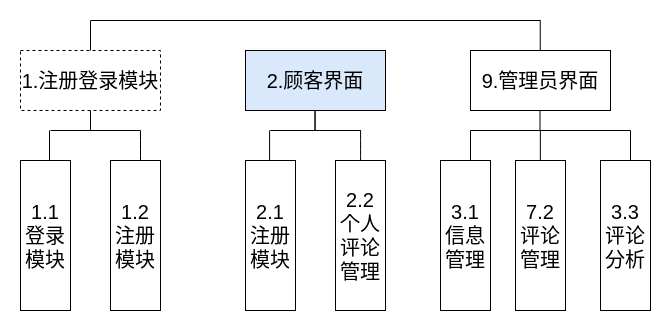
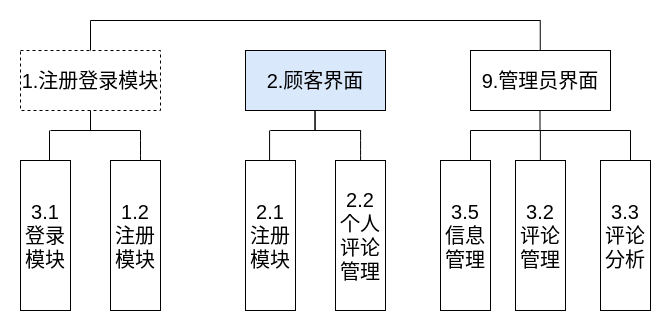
- <mxCell id="8" value="&lt;font style=&quot;font-size: 20px&quot;&gt;1.1 登录模块&lt;/font&gt;" style="rounded=0;whiteSpace=wrap;html=1;" vertex="1" parent="1"><mxGeometry x="20" y="160" width="50" height="150" as="geometry" /></mxCell>
+ <mxCell id="8" value="&lt;font style=&quot;font-size: 20px&quot;&gt;3.1 登录模块&lt;/font&gt;" style="rounded=0;whiteSpace=wrap;html=1;" vertex="1" parent="1"><mxGeometry x="20" y="160" width="50" height="150" as="geometry" /></mxCell>
- <mxCell id="21" value="&lt;font style=&quot;font-size: 20px&quot;&gt;3.1 信息管理&lt;/font&gt;" style="rounded=0;whiteSpace=wrap;html=1;" vertex="1" parent="1"><mxGeometry x="440" y="160" width="50" height="150" as="geometry" /></mxCell>
+ <mxCell id="21" value="&lt;font style=&quot;font-size: 20px&quot;&gt;3.5 信息管理&lt;/font&gt;" style="rounded=0;whiteSpace=wrap;html=1;" vertex="1" parent="1"><mxGeometry x="440" y="160" width="50" height="150" as="geometry" /></mxCell>
- <mxCell id="20" value="&lt;font style=&quot;font-size: 20px&quot;&gt;7.2 评论管理&lt;/font&gt;" style="rounded=0;whiteSpace=wrap;html=1;" vertex="1" parent="1"><mxGeometry x="515" y="160" width="50" height="150" as="geometry" /></mxCell>
+ <mxCell id="20" value="&lt;font style=&quot;font-size: 20px&quot;&gt;3.2 评论管理&lt;/font&gt;" style="rounded=0;whiteSpace=wrap;html=1;" vertex="1" parent="1"><mxGeometry x="515" y="160" width="50" height="150" as="geometry" /></mxCell>
